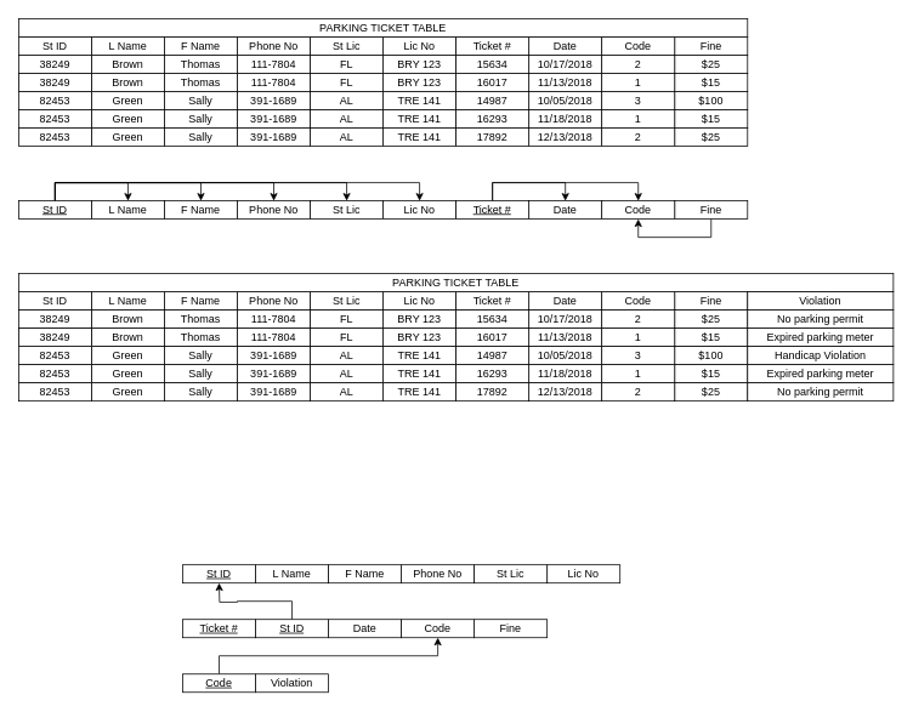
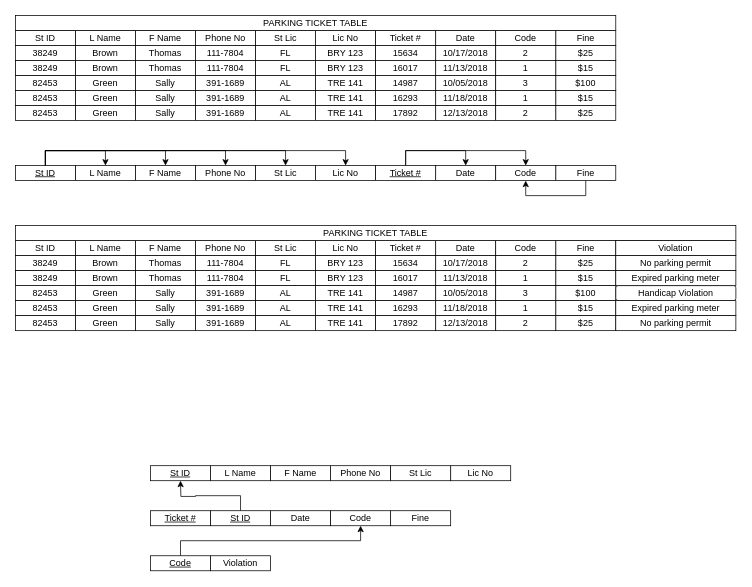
- <mxCell id="162" value="Handicap Violation" style="rounded=0;whiteSpace=wrap;html=1;" vertex="1" parent="1"><mxGeometry x="820" y="380" width="160" height="20" as="geometry" /></mxCell>
+ <mxCell id="162" value="Handicap Violation" style="whiteSpace=wrap;html=1;rounded=1;" vertex="1" parent="1"><mxGeometry x="820" y="380" width="160" height="20" as="geometry" /></mxCell>
